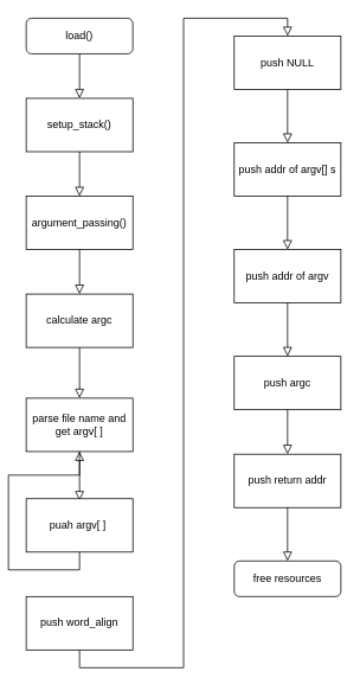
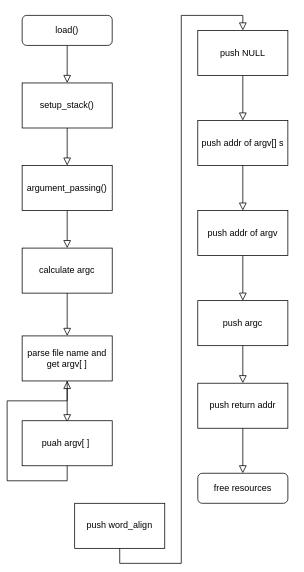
- <mxCell id="14" value="push word_align" style="rounded=0;whiteSpace=wrap;html=1;" vertex="1" parent="1"><mxGeometry x="20" y="670" width="120" height="60" as="geometry" /></mxCell>
+ <mxCell id="14" value="push word_align" style="rounded=0;whiteSpace=wrap;html=1;" vertex="1" parent="1"><mxGeometry x="90" y="670" width="120" height="60" as="geometry" /></mxCell>
